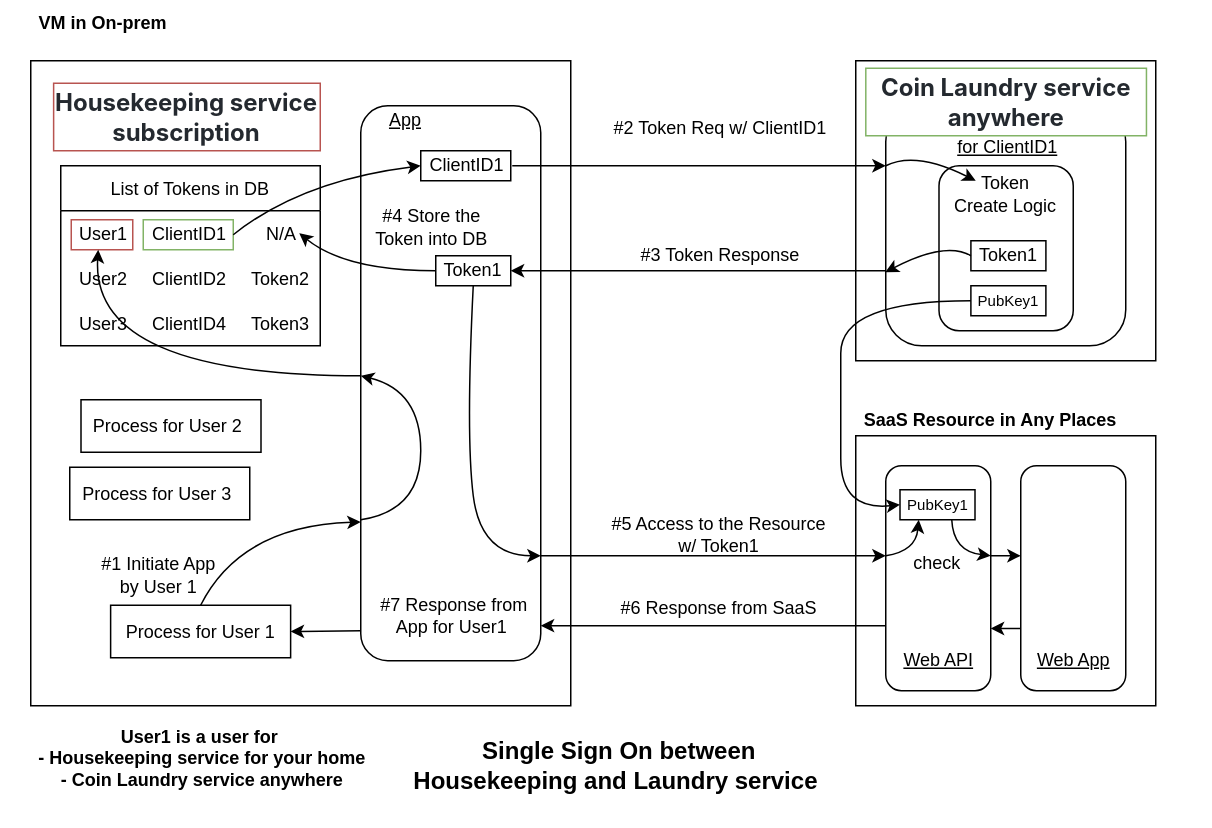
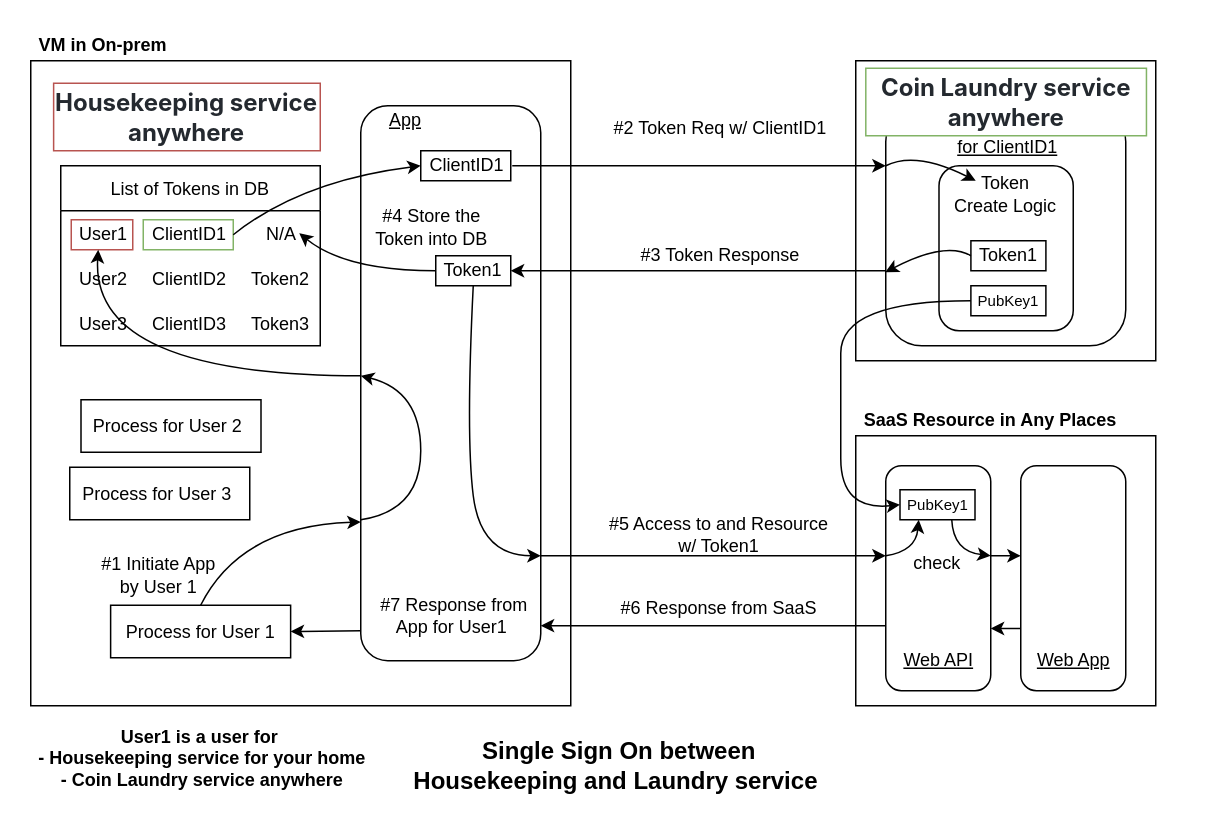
- <mxCell id="10" value="VM in On-prem&amp;nbsp;" style="text;html=1;strokeColor=none;fillColor=none;align=center;verticalAlign=middle;whiteSpace=wrap;rounded=0;fontStyle=1" parent="1" vertex="1"><mxGeometry x="20" y="5" width="100" height="20" as="geometry" /></mxCell>
+ <mxCell id="10" value="VM in On-prem&amp;nbsp;" style="text;html=1;strokeColor=none;fillColor=none;align=center;verticalAlign=middle;whiteSpace=wrap;rounded=0;fontStyle=1" parent="1" vertex="1"><mxGeometry x="20" y="20" width="100" height="20" as="geometry" /></mxCell>
- <mxCell id="77" value="&lt;font style=&quot;&quot;&gt;&lt;span style=&quot;color: rgb(36, 41, 47); font-family: -apple-system, BlinkMacSystemFont, &amp;quot;Segoe UI&amp;quot;, Helvetica, Arial, sans-serif, &amp;quot;Apple Color Emoji&amp;quot;, &amp;quot;Segoe UI Emoji&amp;quot;; font-size: 16px; text-align: start; background-color: rgb(255, 255, 255);&quot;&gt;Housekeeping service subscription&lt;/span&gt;&lt;span style=&quot;font-size: 16px;&quot;&gt;&lt;br&gt;&lt;/span&gt;&lt;/font&gt;" style="text;html=1;strokeColor=#b85450;fillColor=none;align=center;verticalAlign=middle;whiteSpace=wrap;rounded=0;fontStyle=1;strokeWidth=1;" vertex="1" parent="1"><mxGeometry x="35.25" y="55" width="177.75" height="45" as="geometry" /></mxCell>
+ <mxCell id="77" value="&lt;font style=&quot;&quot;&gt;&lt;span style=&quot;color: rgb(36, 41, 47); font-family: -apple-system, BlinkMacSystemFont, &amp;quot;Segoe UI&amp;quot;, Helvetica, Arial, sans-serif, &amp;quot;Apple Color Emoji&amp;quot;, &amp;quot;Segoe UI Emoji&amp;quot;; font-size: 16px; text-align: start; background-color: rgb(255, 255, 255);&quot;&gt;Housekeeping service anywhere&lt;/span&gt;&lt;span style=&quot;font-size: 16px;&quot;&gt;&lt;br&gt;&lt;/span&gt;&lt;/font&gt;" style="text;html=1;strokeColor=#b85450;fillColor=none;align=center;verticalAlign=middle;whiteSpace=wrap;rounded=0;fontStyle=1;strokeWidth=1;" vertex="1" parent="1"><mxGeometry x="35.25" y="55" width="177.75" height="45" as="geometry" /></mxCell>
- <mxCell id="8" value="  User3     ClientID4     Token3" style="text;strokeColor=none;fillColor=none;align=left;verticalAlign=middle;spacingLeft=4;spacingRight=4;overflow=hidden;points=[[0,0.5],[1,0.5]];portConstraint=eastwest;rotatable=0;" parent="5" vertex="1"><mxGeometry y="90" width="173" height="30" as="geometry" /></mxCell>
+ <mxCell id="8" value="  User3     ClientID3     Token3" style="text;strokeColor=none;fillColor=none;align=left;verticalAlign=middle;spacingLeft=4;spacingRight=4;overflow=hidden;points=[[0,0.5],[1,0.5]];portConstraint=eastwest;rotatable=0;" parent="5" vertex="1"><mxGeometry y="90" width="173" height="30" as="geometry" /></mxCell>
- <mxCell id="21" value="#5 Access to the Resource&lt;br&gt;w/ Token1" style="text;html=1;strokeColor=none;fillColor=none;align=center;verticalAlign=middle;whiteSpace=wrap;rounded=0;" parent="1" vertex="1"><mxGeometry x="399.01" y="341" width="160" height="30" as="geometry" /></mxCell>
+ <mxCell id="21" value="#5 Access to and Resource&lt;br&gt;w/ Token1" style="text;html=1;strokeColor=none;fillColor=none;align=center;verticalAlign=middle;whiteSpace=wrap;rounded=0;" parent="1" vertex="1"><mxGeometry x="399.01" y="341" width="160" height="30" as="geometry" /></mxCell>
